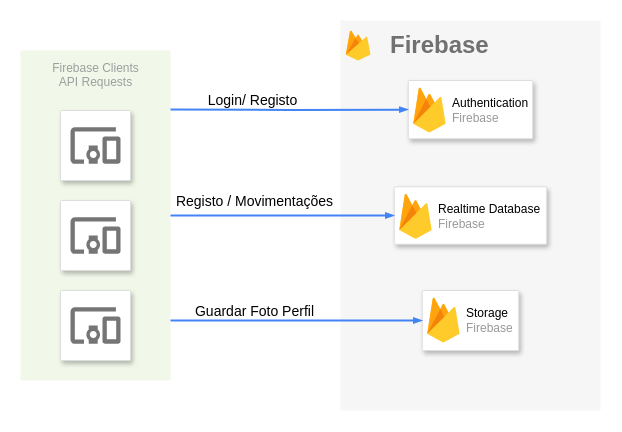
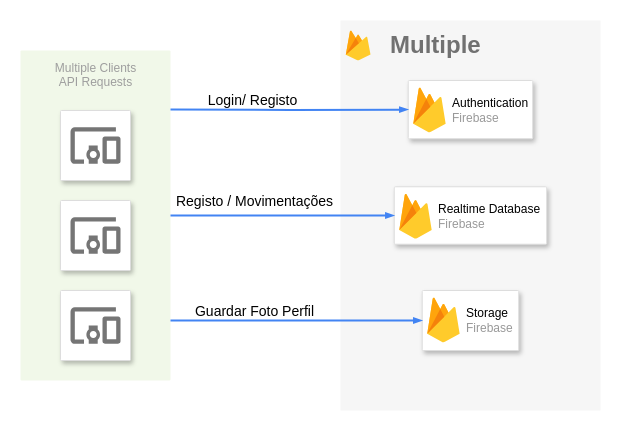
- <mxCell id="2" value="&lt;b&gt;&lt;font style=&quot;font-size: 24px;&quot;&gt;Firebase&lt;/font&gt;&lt;/b&gt;" style="fillColor=#F6F6F6;strokeColor=none;shadow=0;gradientColor=none;fontSize=14;align=left;spacing=10;fontColor=#717171;9E9E9E;verticalAlign=top;spacingTop=-4;fontStyle=0;spacingLeft=40;html=1;" parent="1" vertex="1"><mxGeometry x="340" y="20" width="260" height="390" as="geometry" /></mxCell>
+ <mxCell id="2" value="&lt;b&gt;&lt;font style=&quot;font-size: 24px;&quot;&gt;Multiple&lt;/font&gt;&lt;/b&gt;" style="fillColor=#F6F6F6;strokeColor=none;shadow=0;gradientColor=none;fontSize=14;align=left;spacing=10;fontColor=#717171;9E9E9E;verticalAlign=top;spacingTop=-4;fontStyle=0;spacingLeft=40;html=1;" parent="1" vertex="1"><mxGeometry x="340" y="20" width="260" height="390" as="geometry" /></mxCell>
- <mxCell id="10" value="&lt;div style=&quot;&quot;&gt;&lt;span style=&quot;background-color: initial;&quot;&gt;Firebase&amp;nbsp;&lt;/span&gt;&lt;span style=&quot;background-color: initial;&quot;&gt;Clients&lt;/span&gt;&lt;/div&gt;&lt;div style=&quot;&quot;&gt;&lt;span style=&quot;background-color: initial;&quot;&gt;API Requests&lt;/span&gt;&lt;/div&gt;" style="rounded=1;absoluteArcSize=1;arcSize=2;html=1;strokeColor=none;gradientColor=none;shadow=0;dashed=0;fontSize=12;fontColor=#9E9E9E;align=center;verticalAlign=top;spacing=10;spacingTop=-4;fillColor=#F1F8E9;" parent="1" vertex="1"><mxGeometry x="20" y="50" width="150" height="330" as="geometry" /></mxCell>
+ <mxCell id="10" value="&lt;div style=&quot;&quot;&gt;&lt;span style=&quot;background-color: initial;&quot;&gt;Multiple&amp;nbsp;&lt;/span&gt;&lt;span style=&quot;background-color: initial;&quot;&gt;Clients&lt;/span&gt;&lt;/div&gt;&lt;div style=&quot;&quot;&gt;&lt;span style=&quot;background-color: initial;&quot;&gt;API Requests&lt;/span&gt;&lt;/div&gt;" style="rounded=1;absoluteArcSize=1;arcSize=2;html=1;strokeColor=none;gradientColor=none;shadow=0;dashed=0;fontSize=12;fontColor=#9E9E9E;align=center;verticalAlign=top;spacing=10;spacingTop=-4;fillColor=#F1F8E9;" parent="1" vertex="1"><mxGeometry x="20" y="50" width="150" height="330" as="geometry" /></mxCell>
